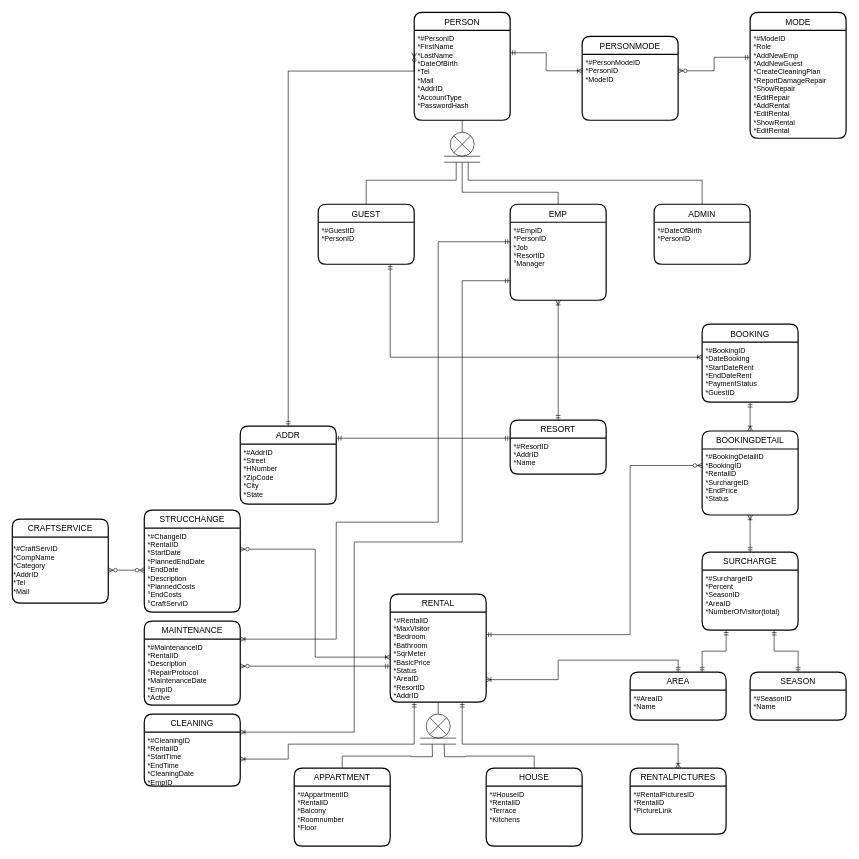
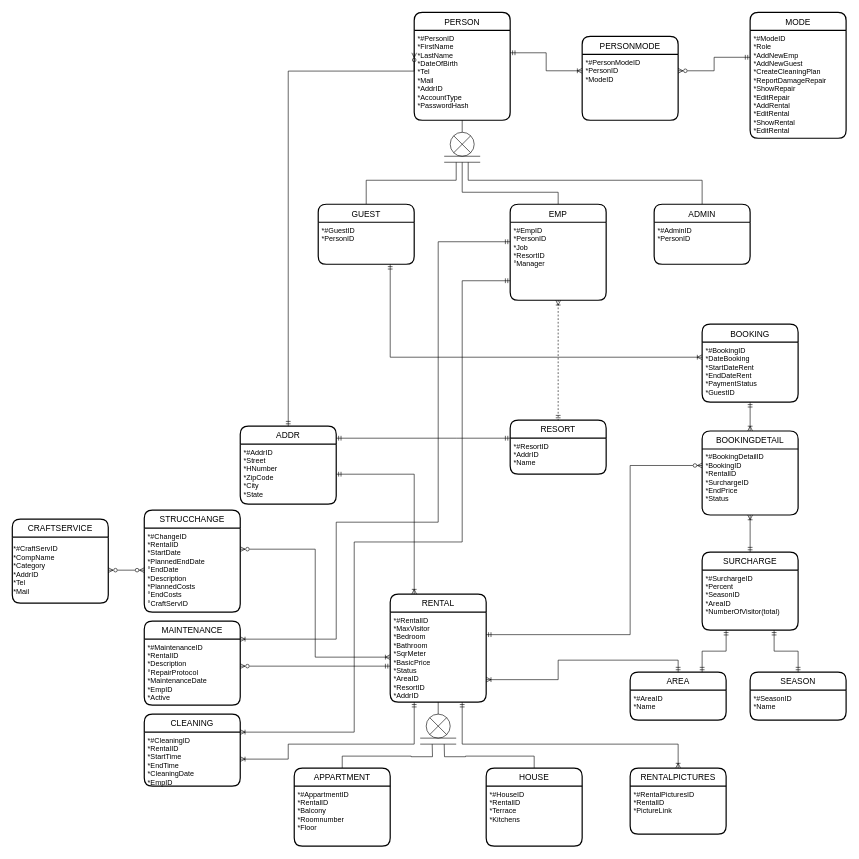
- <mxCell id="71" value="*#DateOfBirth&#10;*PersonID" style="align=left;strokeColor=none;fillColor=none;spacingLeft=4;fontSize=12;verticalAlign=top;resizable=0;rotatable=0;part=1;" parent="70" vertex="1"><mxGeometry y="30" width="160" height="70" as="geometry" /></mxCell>
+ <mxCell id="71" value="*#AdminID&#10;*PersonID" style="align=left;strokeColor=none;fillColor=none;spacingLeft=4;fontSize=12;verticalAlign=top;resizable=0;rotatable=0;part=1;" parent="70" vertex="1"><mxGeometry y="30" width="160" height="70" as="geometry" /></mxCell>
- <mxCell id="6" style="edgeStyle=orthogonalEdgeStyle;rounded=0;orthogonalLoop=1;jettySize=auto;html=1;exitX=0.5;exitY=1;exitDx=0;exitDy=0;entryX=0.5;entryY=0;entryDx=0;entryDy=0;startArrow=ERoneToMany;startFill=0;endArrow=ERmandOne;endFill=0;" parent="1" source="57" target="4" edge="1"><mxGeometry relative="1" as="geometry" /></mxCell>
+ <mxCell id="6" style="edgeStyle=orthogonalEdgeStyle;rounded=0;orthogonalLoop=1;jettySize=auto;html=1;exitX=0.5;exitY=1;exitDx=0;exitDy=0;entryX=0.5;entryY=0;entryDx=0;entryDy=0;startArrow=ERoneToMany;startFill=0;endArrow=ERmandOne;endFill=0;dashed=1;" parent="1" source="57" target="4" edge="1"><mxGeometry relative="1" as="geometry" /></mxCell>
+ <mxCell id="9" style="edgeStyle=orthogonalEdgeStyle;rounded=0;orthogonalLoop=1;jettySize=auto;html=1;exitX=0.25;exitY=0;exitDx=0;exitDy=0;entryX=1;entryY=0.5;entryDx=0;entryDy=0;startArrow=ERoneToMany;startFill=0;endArrow=ERmandOne;endFill=0;" parent="1" source="7" target="3" edge="1"><mxGeometry relative="1" as="geometry"><Array as="points"><mxPoint x="690" y="790" /></Array></mxGeometry></mxCell>
